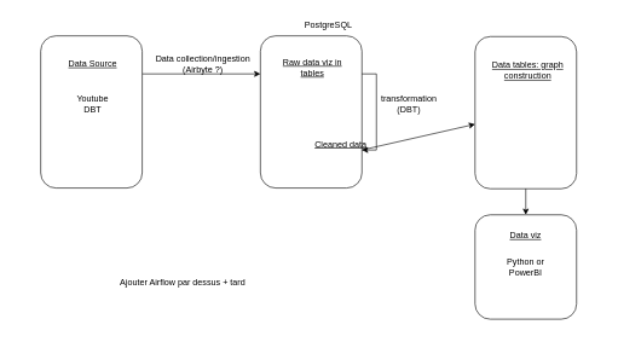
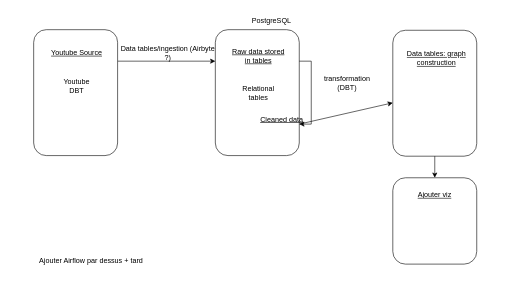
- <mxCell id="4" value="&lt;u&gt;Data Source&lt;/u&gt;" style="text;html=1;align=center;verticalAlign=middle;whiteSpace=wrap;rounded=0;" parent="1" vertex="1"><mxGeometry x="72" y="73" width="110" height="30" as="geometry" /></mxCell>
+ <mxCell id="4" value="&lt;u&gt;Youtube Source&lt;/u&gt;" style="text;html=1;align=center;verticalAlign=middle;whiteSpace=wrap;rounded=0;" parent="1" vertex="1"><mxGeometry x="72" y="73" width="110" height="30" as="geometry" /></mxCell>
- <mxCell id="13" value="Data collection/ingestion (Airbyte ?)" style="text;html=1;align=center;verticalAlign=middle;whiteSpace=wrap;rounded=0;" parent="1" vertex="1"><mxGeometry x="194" y="73" width="170" height="30" as="geometry" /></mxCell>
+ <mxCell id="13" value="Data tables/ingestion (Airbyte ?)" style="text;html=1;align=center;verticalAlign=middle;whiteSpace=wrap;rounded=0;" parent="1" vertex="1"><mxGeometry x="194" y="73" width="170" height="30" as="geometry" /></mxCell>
- <mxCell id="7" value="&lt;u&gt;Raw data viz in tables&lt;/u&gt;" style="text;html=1;align=center;verticalAlign=middle;whiteSpace=wrap;rounded=0;" parent="1" vertex="1"><mxGeometry x="380" y="78" width="100" height="30" as="geometry" /></mxCell>
+ <mxCell id="7" value="&lt;u&gt;Raw data stored in tables&lt;/u&gt;" style="text;html=1;align=center;verticalAlign=middle;whiteSpace=wrap;rounded=0;" parent="1" vertex="1"><mxGeometry x="380" y="78" width="100" height="30" as="geometry" /></mxCell>
- <mxCell id="15" value="transformation (DBT)" style="text;html=1;align=center;verticalAlign=middle;whiteSpace=wrap;rounded=0;" parent="1" vertex="1"><mxGeometry x="533" y="128" width="60" height="30" as="geometry" /></mxCell>
+ <mxCell id="15" value="transformation (DBT)" style="text;html=1;align=center;verticalAlign=middle;whiteSpace=wrap;rounded=0;" parent="1" vertex="1"><mxGeometry x="548" y="123" width="60" height="30" as="geometry" /></mxCell>
+ <mxCell id="9" value="Relational tables" style="text;html=1;align=center;verticalAlign=middle;whiteSpace=wrap;rounded=0;" parent="1" vertex="1"><mxGeometry x="400" y="139" width="60" height="30" as="geometry" /></mxCell>
- <mxCell id="17" value="&lt;u&gt;Data viz&lt;/u&gt;" style="text;html=1;align=center;verticalAlign=middle;whiteSpace=wrap;rounded=0;" vertex="1" parent="1"><mxGeometry x="669" y="310" width="110" height="30" as="geometry" /></mxCell>
+ <mxCell id="17" value="&lt;u&gt;Ajouter viz&lt;/u&gt;" style="text;html=1;align=center;verticalAlign=middle;whiteSpace=wrap;rounded=0;" vertex="1" parent="1"><mxGeometry x="669" y="310" width="110" height="30" as="geometry" /></mxCell>
- <mxCell id="18" value="Python or PowerBI" style="text;html=1;align=center;verticalAlign=middle;whiteSpace=wrap;rounded=0;" vertex="1" parent="1"><mxGeometry x="694" y="353" width="60" height="30" as="geometry" /></mxCell>
- <mxCell id="21" value="Ajouter Airflow par dessus + tard" style="text;html=1;align=center;verticalAlign=middle;whiteSpace=wrap;rounded=0;" vertex="1" parent="1"><mxGeometry x="146" y="375" width="210" height="30" as="geometry" /></mxCell>
+ <mxCell id="21" value="Ajouter Airflow par dessus + tard" style="text;html=1;align=center;verticalAlign=middle;whiteSpace=wrap;rounded=0;" vertex="1" parent="1"><mxGeometry x="46" y="420" width="210" height="30" as="geometry" /></mxCell>
